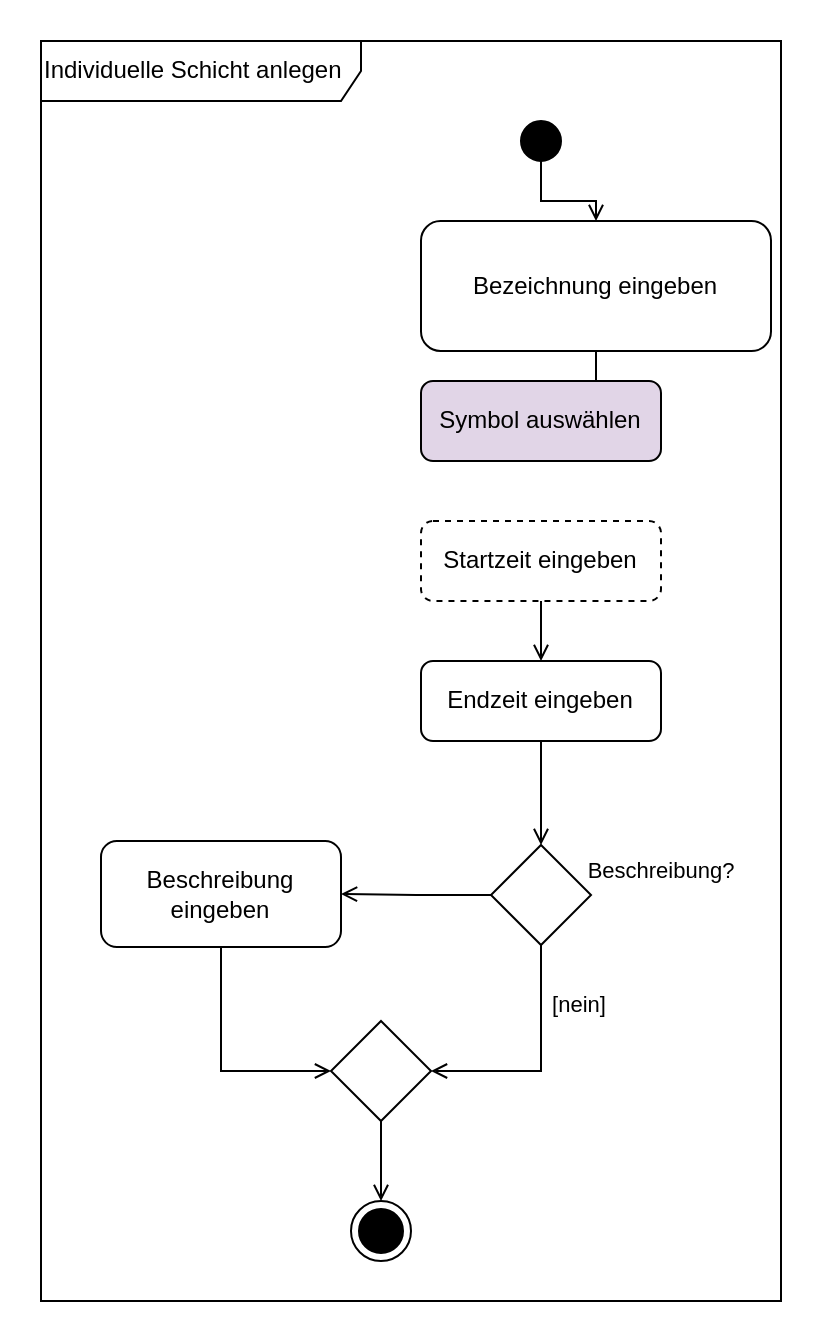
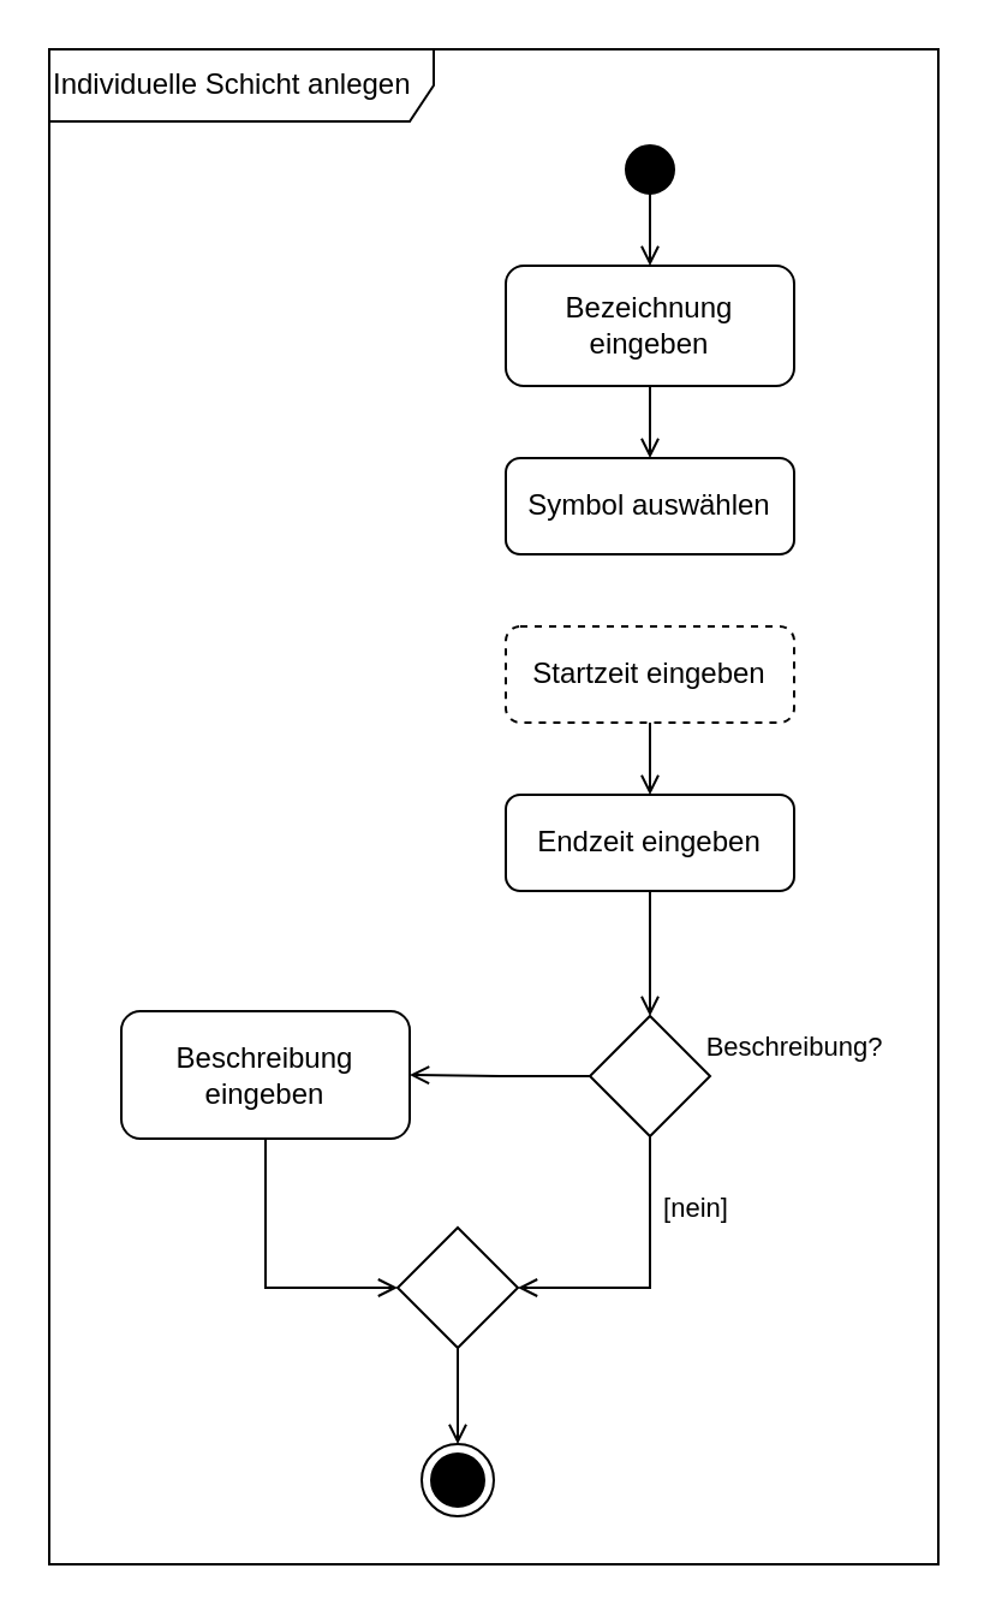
- <mxCell id="5" value="Bezeichnung eingeben" style="rounded=1;whiteSpace=wrap;html=1;" parent="1" vertex="1"><mxGeometry x="210" y="110" width="175" height="65" as="geometry" /></mxCell>
+ <mxCell id="5" value="Bezeichnung eingeben" style="rounded=1;whiteSpace=wrap;html=1;" parent="1" vertex="1"><mxGeometry x="210" y="110" width="120" height="50" as="geometry" /></mxCell>
- <mxCell id="20" value="Symbol auswählen" style="rounded=1;whiteSpace=wrap;html=1;fillColor=#e1d5e7;" parent="1" vertex="1"><mxGeometry x="210" y="190" width="120" height="40" as="geometry" /></mxCell>
+ <mxCell id="20" value="Symbol auswählen" style="rounded=1;whiteSpace=wrap;html=1;" parent="1" vertex="1"><mxGeometry x="210" y="190" width="120" height="40" as="geometry" /></mxCell>
